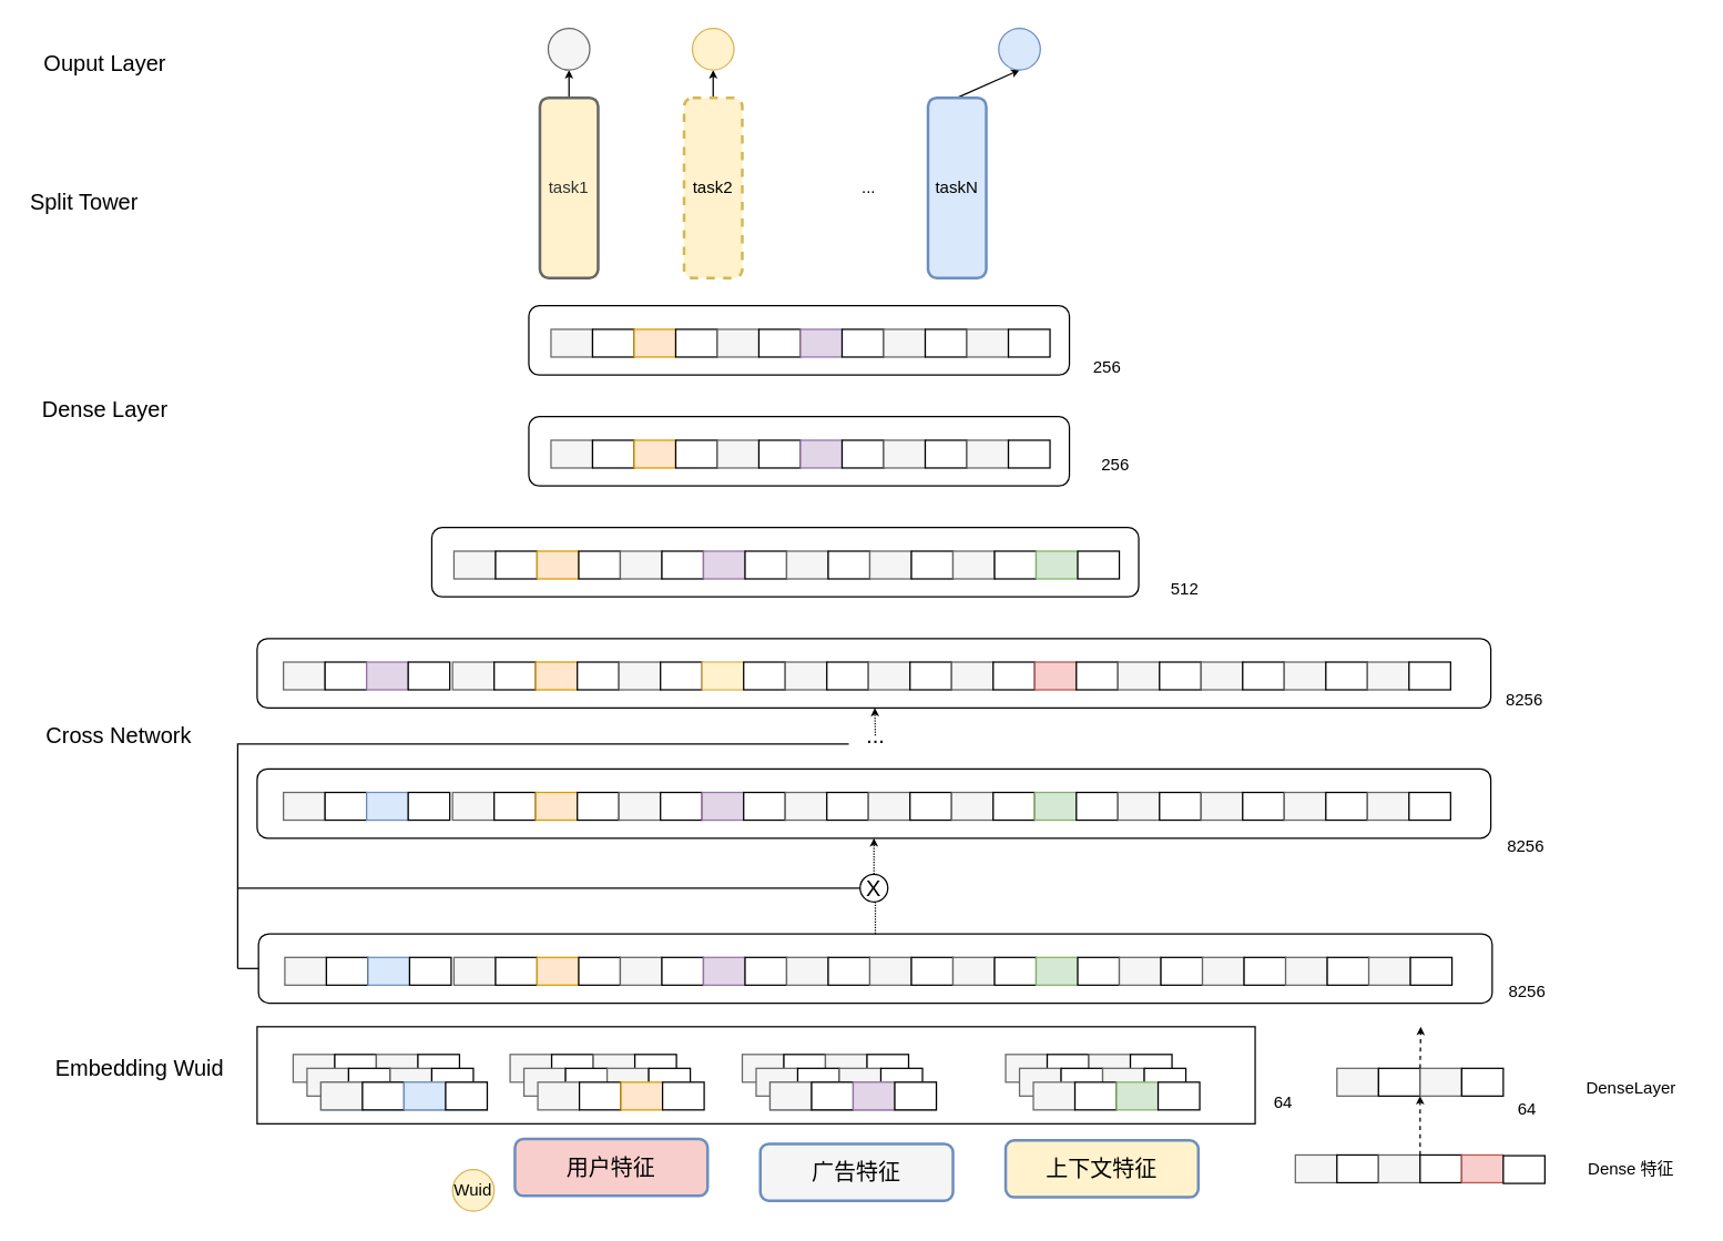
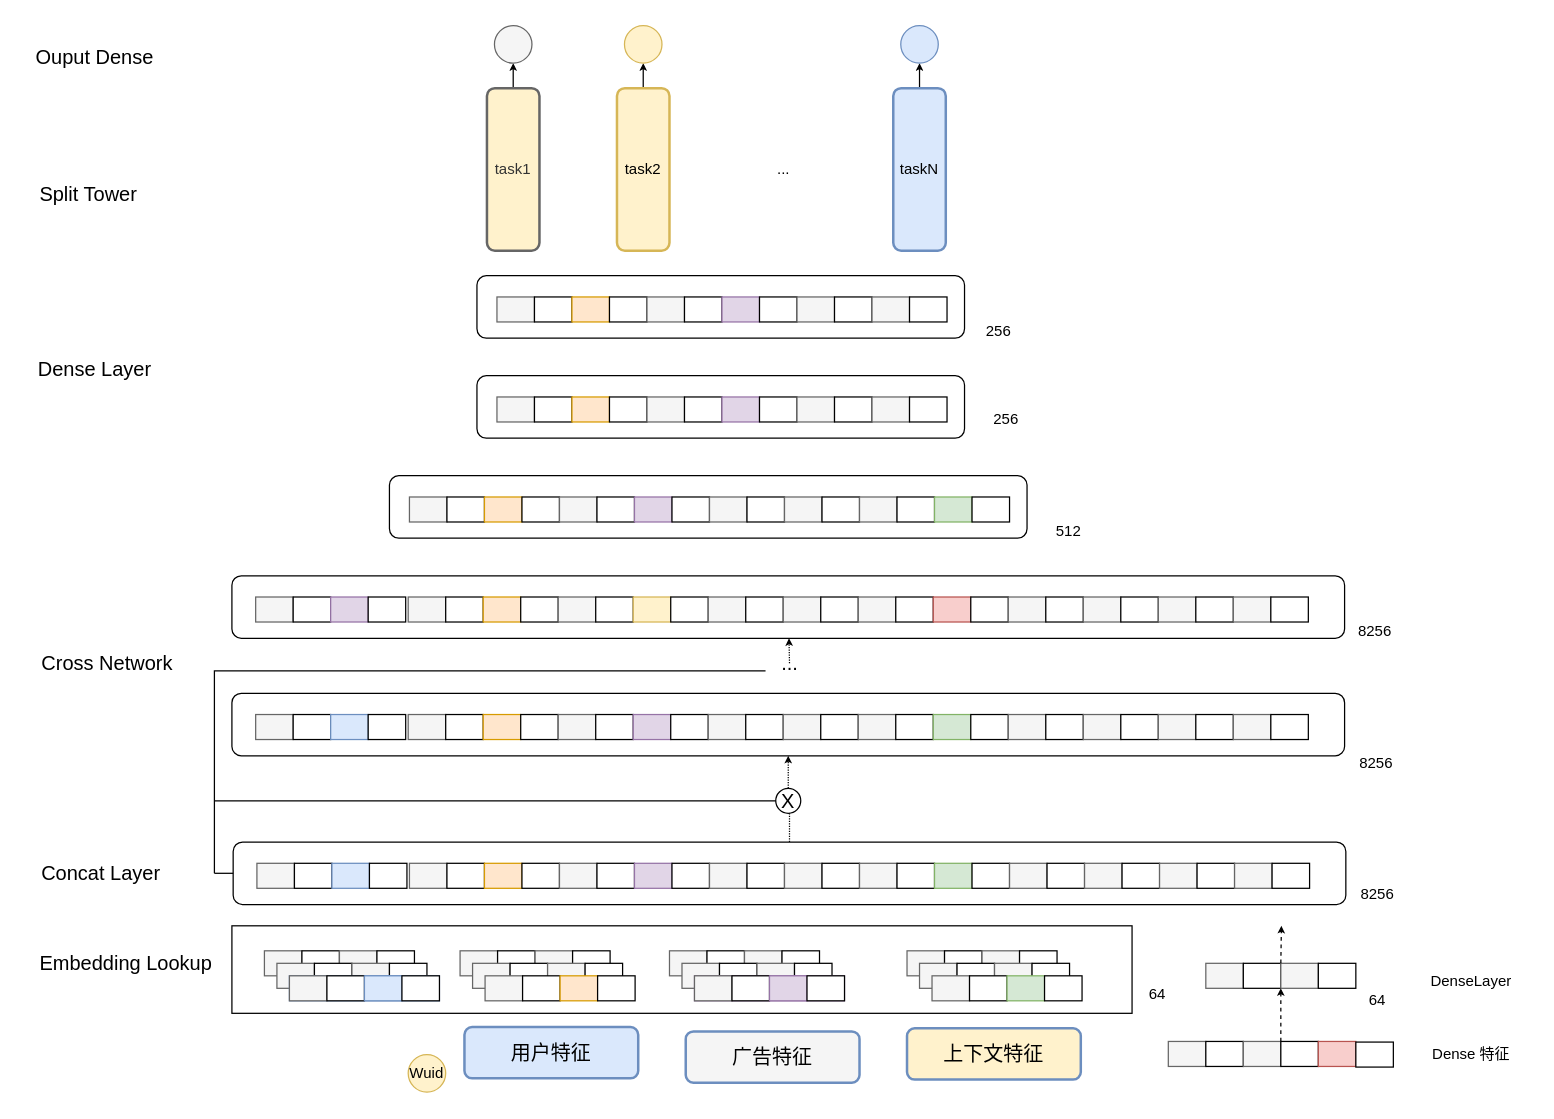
- <mxCell id="263" value="Ouput Layer" style="text;html=1;align=center;verticalAlign=middle;resizable=0;points=[];autosize=1;strokeColor=none;fillColor=none;fontSize=16;" vertex="1" parent="1"><mxGeometry x="20" y="30" width="110" height="30" as="geometry" /></mxCell>
+ <mxCell id="263" value="Ouput Dense" style="text;html=1;align=center;verticalAlign=middle;resizable=0;points=[];autosize=1;strokeColor=none;fillColor=none;fontSize=16;" vertex="1" parent="1"><mxGeometry x="20" y="30" width="110" height="30" as="geometry" /></mxCell>
- <mxCell id="254" value="task2" style="rounded=1;whiteSpace=wrap;html=1;fontSize=12;fillColor=#fff2cc;strokeColor=#d6b656;strokeWidth=2;dashed=1;" vertex="1" parent="1"><mxGeometry x="493" y="70" width="42" height="130" as="geometry" /></mxCell>
+ <mxCell id="254" value="task2" style="rounded=1;whiteSpace=wrap;html=1;fontSize=12;fillColor=#fff2cc;strokeColor=#d6b656;strokeWidth=2;" vertex="1" parent="1"><mxGeometry x="493" y="70" width="42" height="130" as="geometry" /></mxCell>
- <mxCell id="256" value="taskN" style="rounded=1;whiteSpace=wrap;html=1;fontSize=12;fillColor=#dae8fc;strokeColor=#6c8ebf;strokeWidth=2;" vertex="1" parent="1"><mxGeometry x="669" y="70" width="42" height="130" as="geometry" /></mxCell>
+ <mxCell id="256" value="taskN" style="rounded=1;whiteSpace=wrap;html=1;fontSize=12;fillColor=#dae8fc;strokeColor=#6c8ebf;strokeWidth=2;" vertex="1" parent="1"><mxGeometry x="714" y="70" width="42" height="130" as="geometry" /></mxCell>
- <mxCell id="259" value="Split Tower" style="text;html=1;align=center;verticalAlign=middle;resizable=0;points=[];autosize=1;strokeColor=none;fillColor=none;fontSize=16;" vertex="1" parent="1"><mxGeometry x="10" y="130" width="100" height="30" as="geometry" /></mxCell>
+ <mxCell id="259" value="Split Tower" style="text;html=1;align=center;verticalAlign=middle;resizable=0;points=[];autosize=1;strokeColor=none;fillColor=none;fontSize=16;" vertex="1" parent="1"><mxGeometry x="20" y="140" width="100" height="30" as="geometry" /></mxCell>
+ <mxCell id="81" value="Concat Layer" style="text;html=1;align=center;verticalAlign=middle;resizable=0;points=[];autosize=1;strokeColor=none;fillColor=none;fontSize=16;" vertex="1" parent="1"><mxGeometry x="20" y="683" width="120" height="30" as="geometry" /></mxCell>
- <mxCell id="57" value="Embedding Wuid" style="text;html=1;align=center;verticalAlign=middle;resizable=0;points=[];autosize=1;strokeColor=none;fillColor=none;fontSize=16;" vertex="1" parent="1"><mxGeometry x="20" y="755" width="160" height="30" as="geometry" /></mxCell>
+ <mxCell id="57" value="Embedding Lookup" style="text;html=1;align=center;verticalAlign=middle;resizable=0;points=[];autosize=1;strokeColor=none;fillColor=none;fontSize=16;" vertex="1" parent="1"><mxGeometry x="20" y="755" width="160" height="30" as="geometry" /></mxCell>
- <mxCell id="6" value="用户特征" style="rounded=1;whiteSpace=wrap;html=1;fontSize=16;strokeWidth=2;flipH=1;flipV=1;fillColor=#f8cecc;strokeColor=#6c8ebf;" vertex="1" parent="5"><mxGeometry y="-1" width="139" height="41" as="geometry" /></mxCell>
+ <mxCell id="6" value="用户特征" style="rounded=1;whiteSpace=wrap;html=1;fontSize=16;strokeWidth=2;flipH=1;flipV=1;fillColor=#dae8fc;strokeColor=#6c8ebf;" vertex="1" parent="5"><mxGeometry y="-1" width="139" height="41" as="geometry" /></mxCell>
